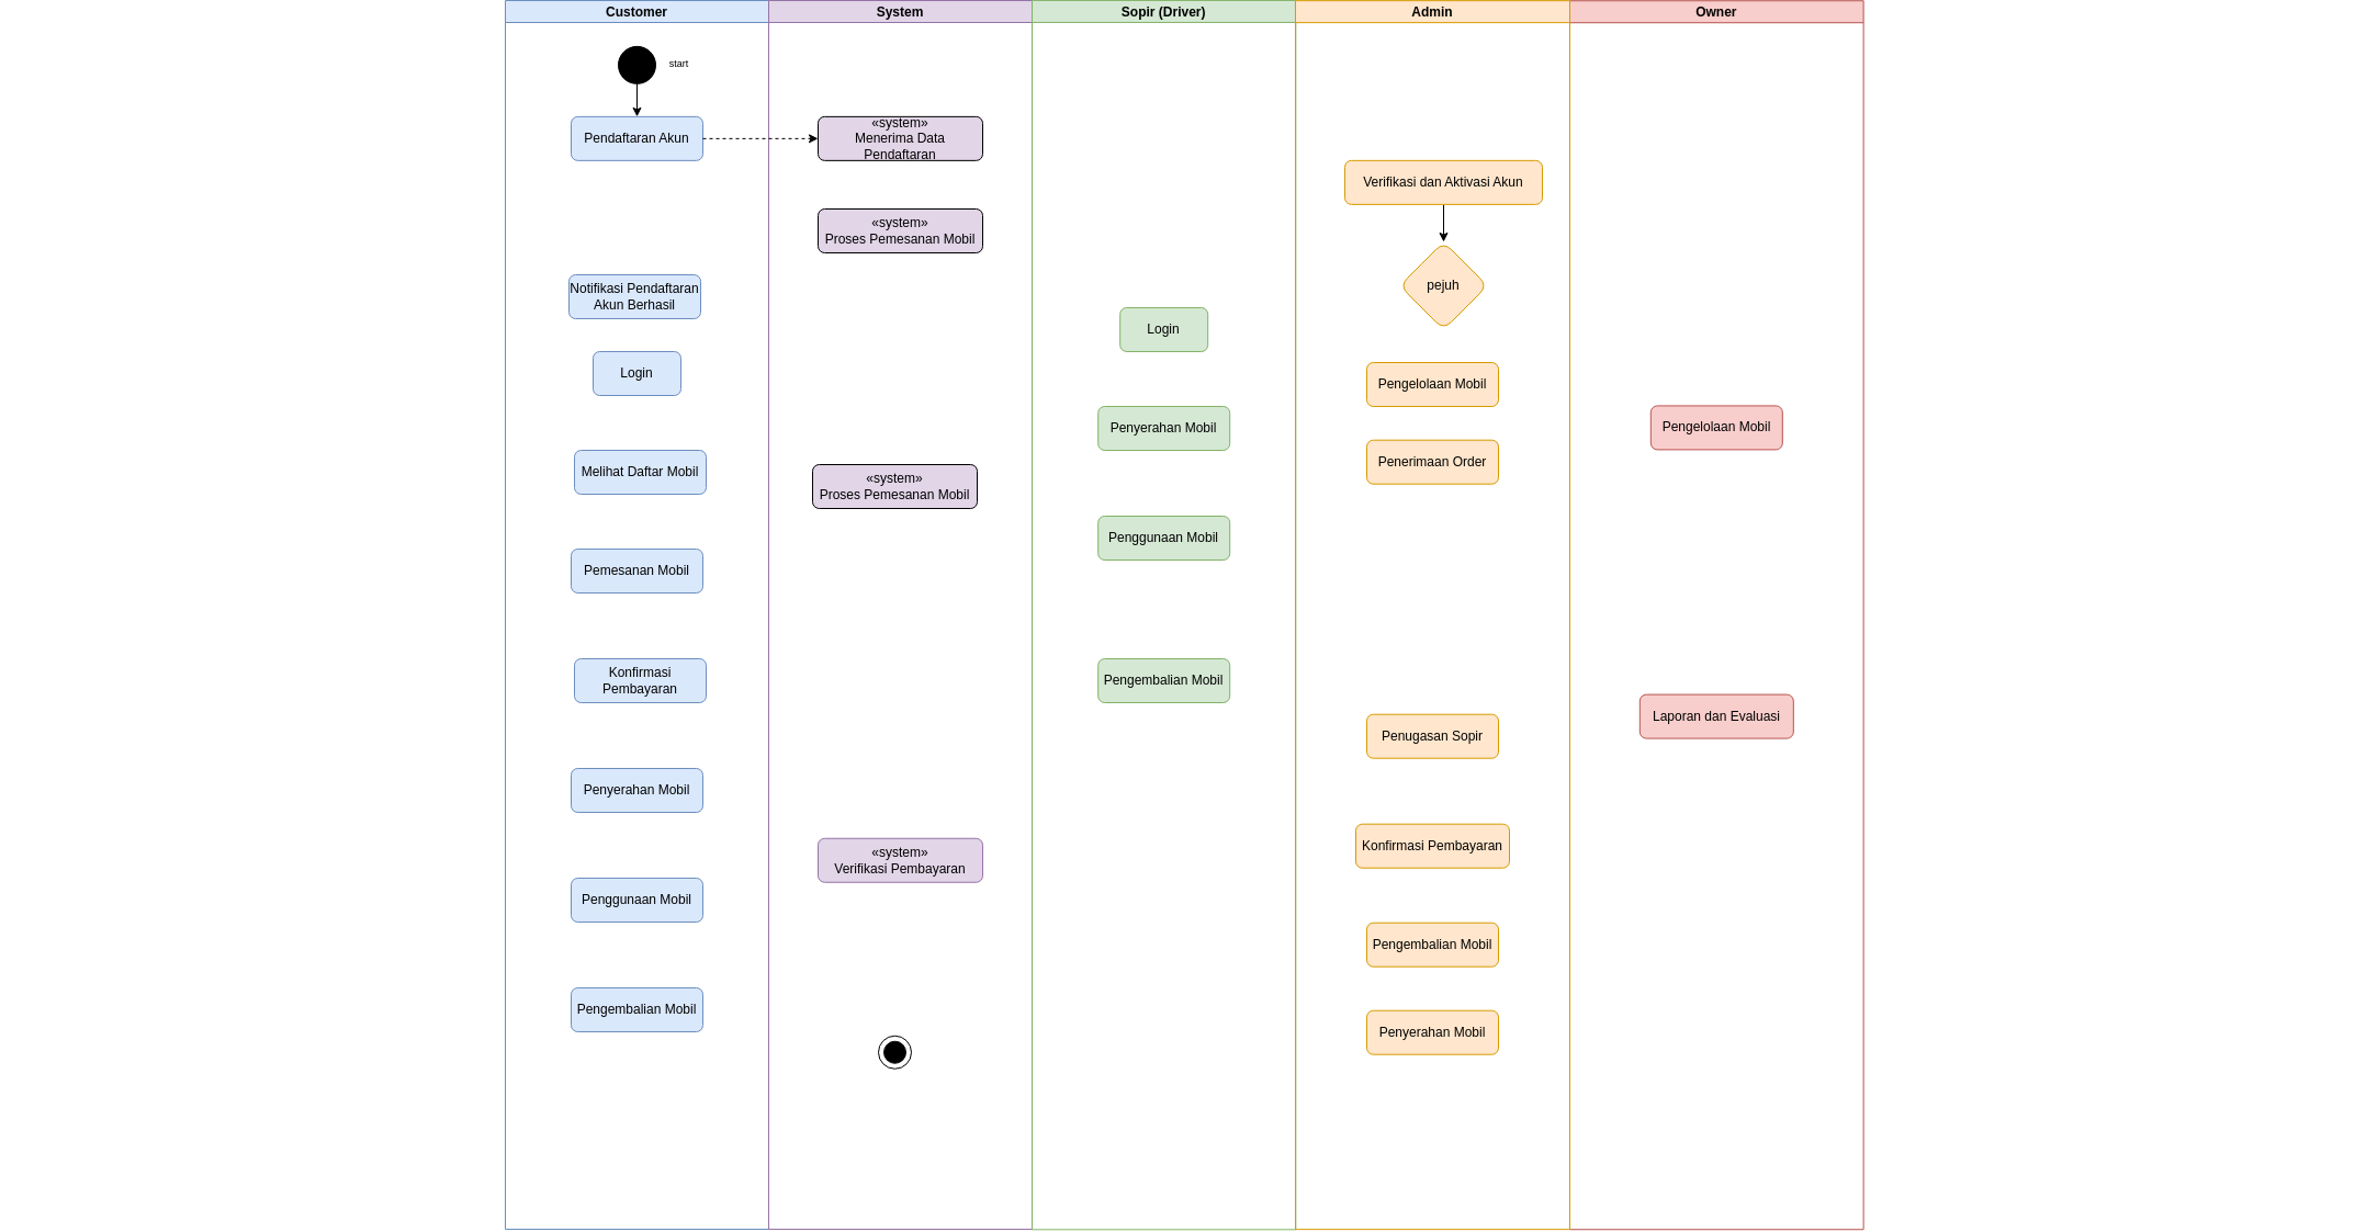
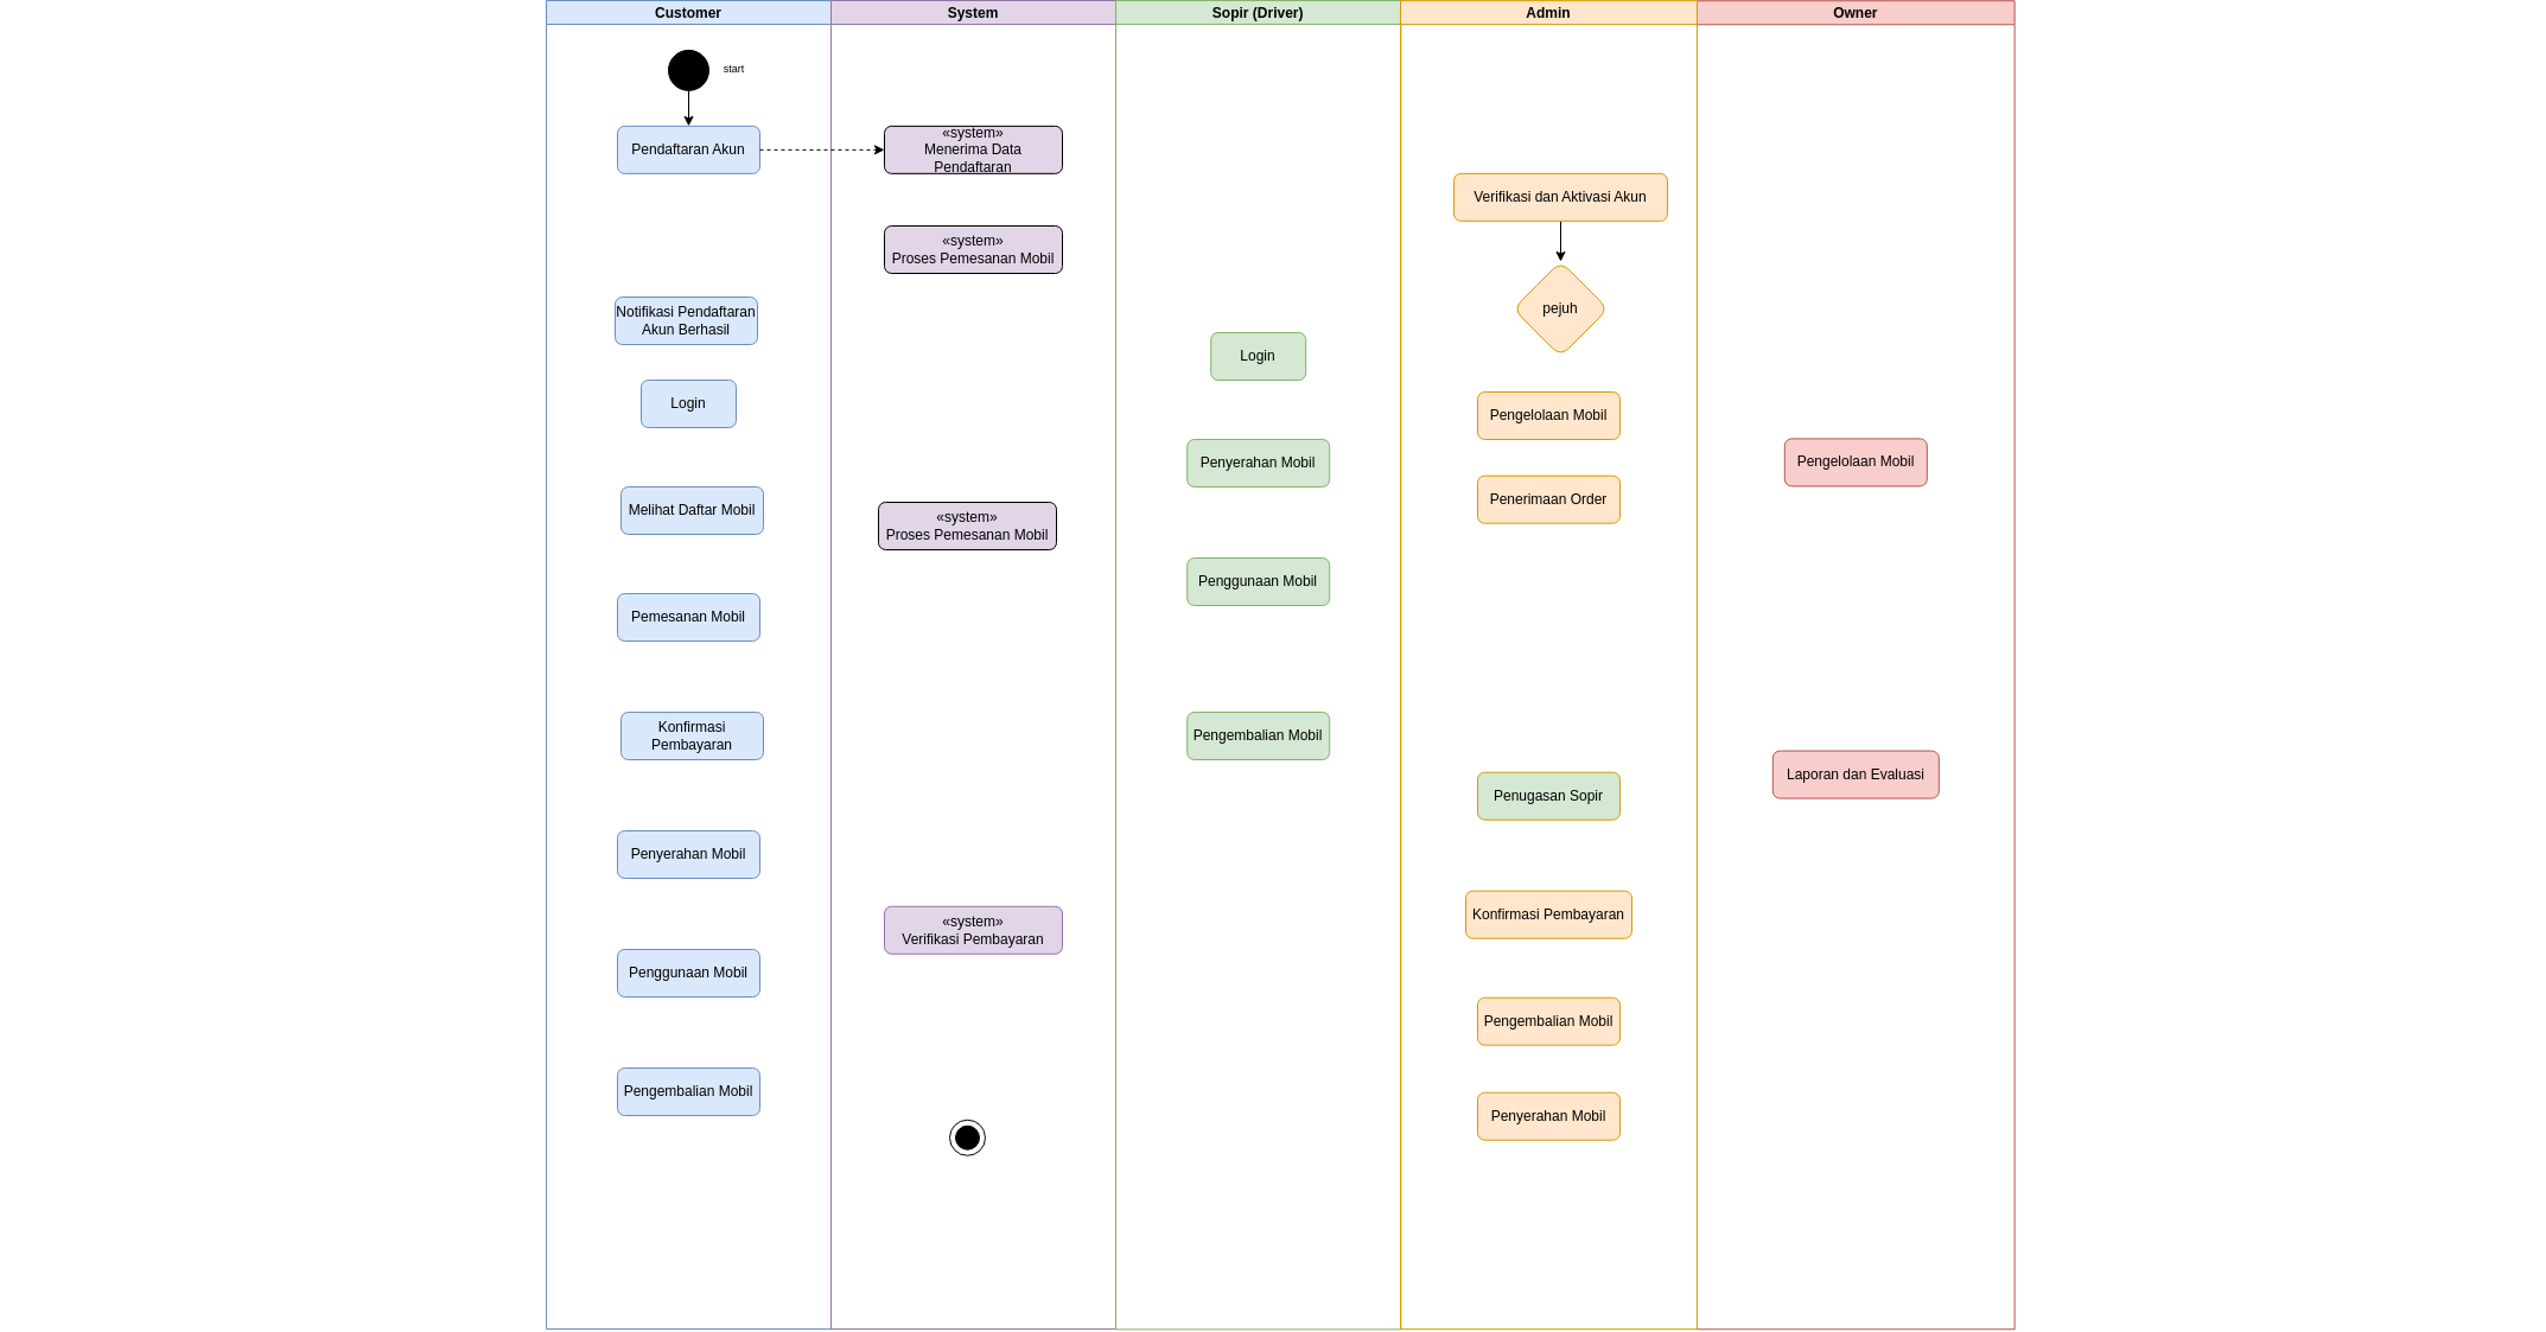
- <mxCell id="37" value="Penugasan Sopir" style="rounded=1;whiteSpace=wrap;html=1;fillColor=#ffe6cc;strokeColor=#d79b00;" parent="32" vertex="1"><mxGeometry x="500" y="215.56" width="120" height="40" as="geometry" /></mxCell>
+ <mxCell id="37" value="Penugasan Sopir" style="rounded=1;whiteSpace=wrap;html=1;fillColor=#d5e8d4;strokeColor=#d79b00;" parent="32" vertex="1"><mxGeometry x="500" y="215.56" width="120" height="40" as="geometry" /></mxCell>
